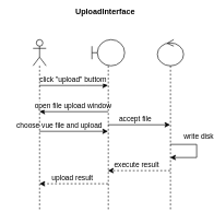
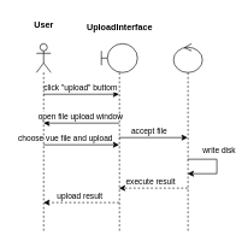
- <mxCell id="20" value="UploadInterface" style="text;align=center;fontStyle=1;verticalAlign=middle;spacingLeft=3;spacingRight=3;strokeColor=none;rotatable=0;points=[[0,0.5],[1,0.5]];portConstraint=eastwest;html=1;" vertex="1" parent="1"><mxGeometry x="120" y="4" width="80" height="26" as="geometry" /></mxCell>
+ <mxCell id="20" value="UploadInterface" style="text;align=center;fontStyle=1;verticalAlign=middle;spacingLeft=3;spacingRight=3;strokeColor=none;rotatable=0;points=[[0,0.5],[1,0.5]];portConstraint=eastwest;html=1;" vertex="1" parent="1"><mxGeometry x="125" y="24" width="80" height="26" as="geometry" /></mxCell>
+ <mxCell id="14" value="User" style="text;align=center;fontStyle=1;verticalAlign=middle;spacingLeft=3;spacingRight=3;strokeColor=none;rotatable=0;points=[[0,0.5],[1,0.5]];portConstraint=eastwest;html=1;" vertex="1" parent="1"><mxGeometry x="20" y="20" width="80" height="30" as="geometry" /></mxCell>
